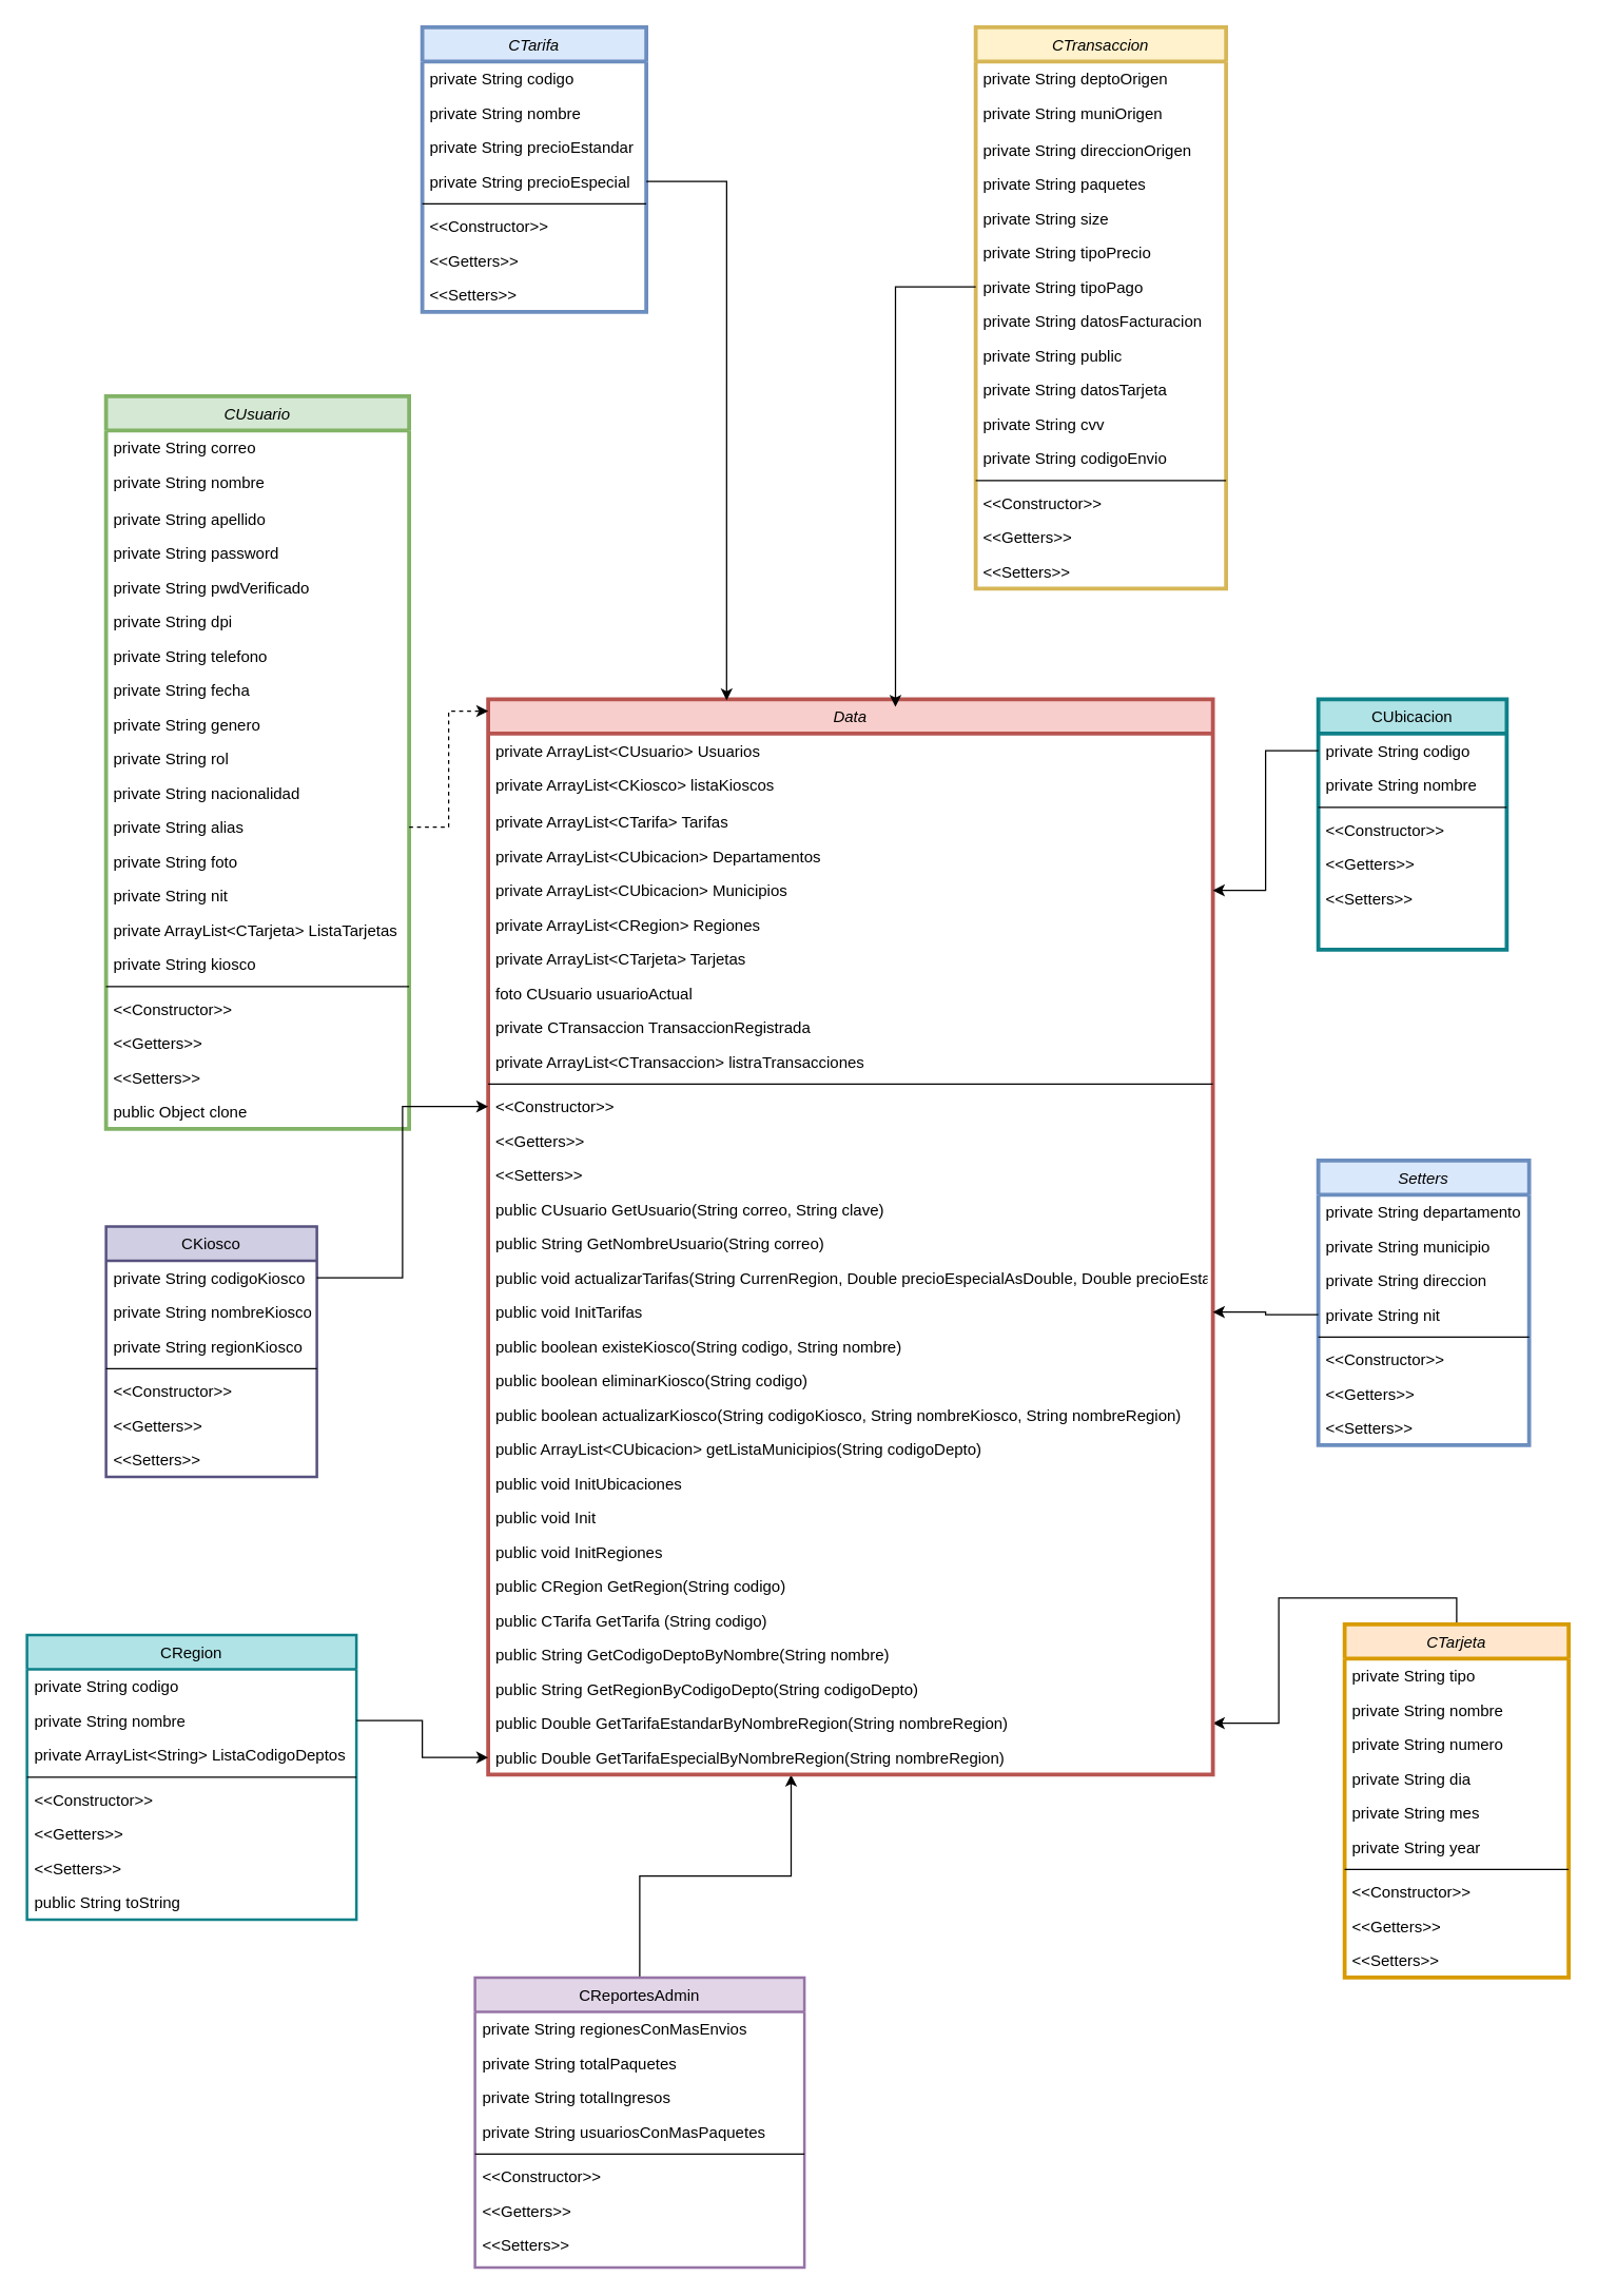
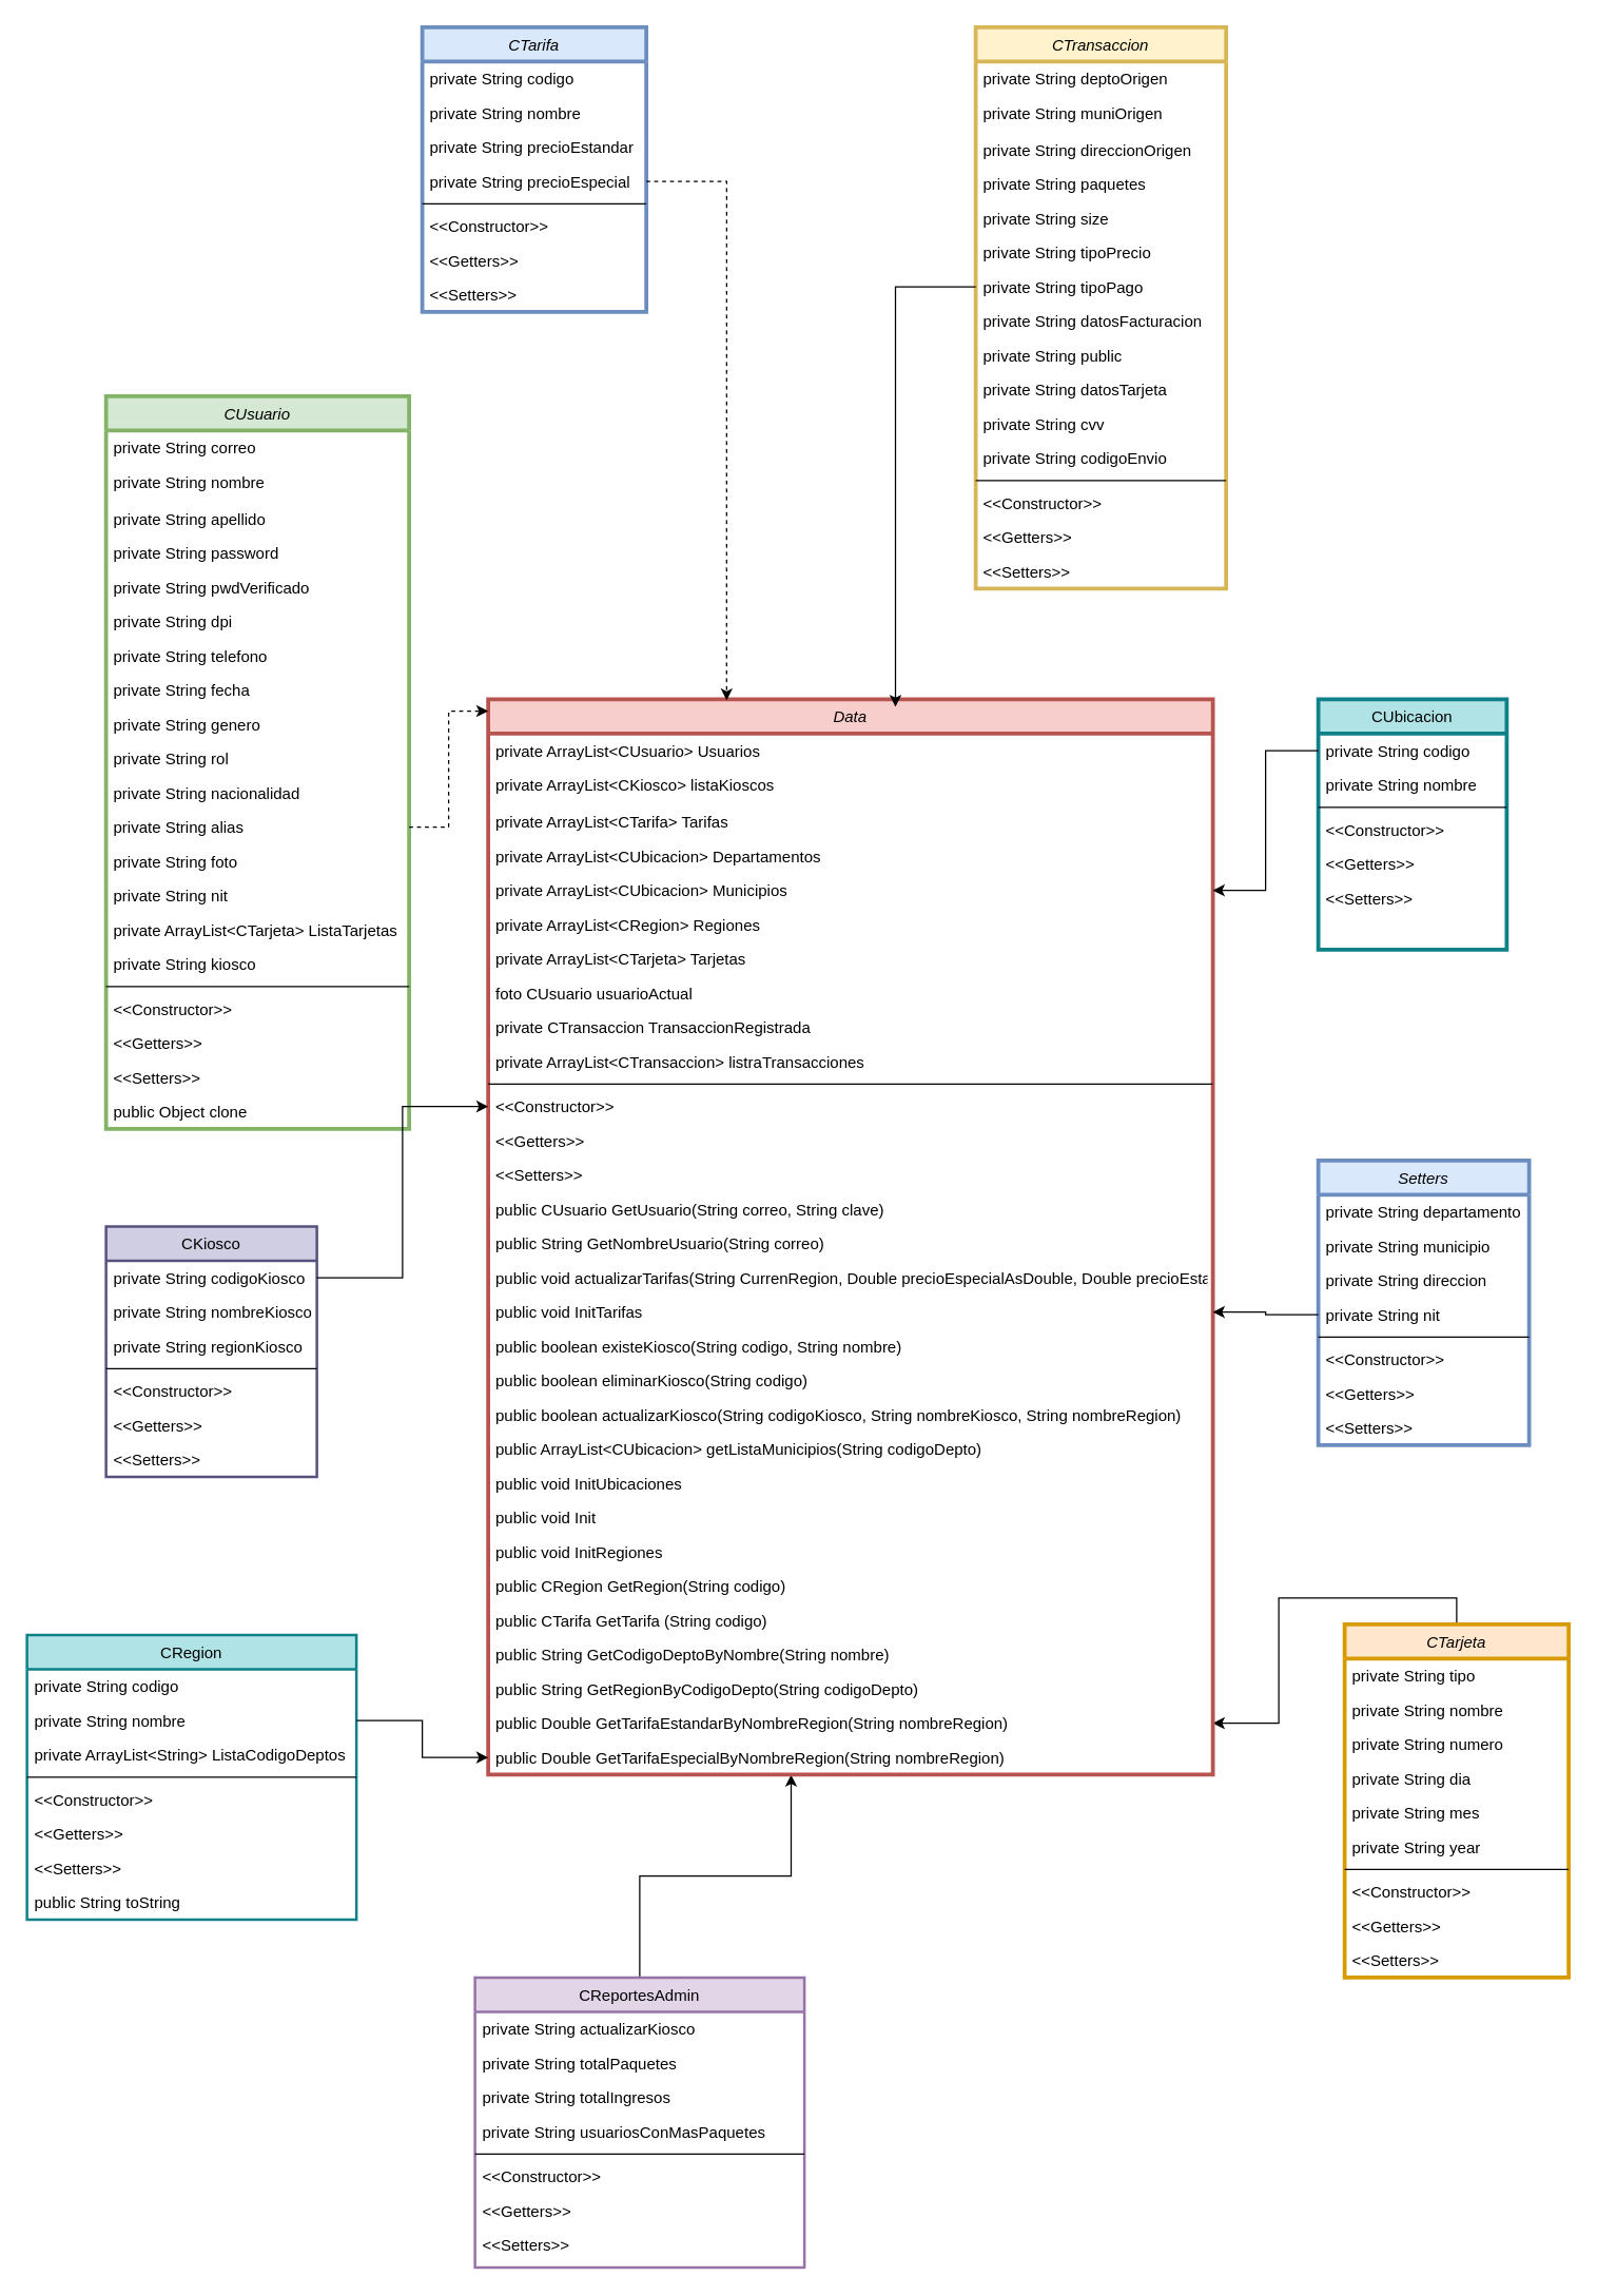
- <mxCell id="137" style="edgeStyle=orthogonalEdgeStyle;rounded=0;orthogonalLoop=1;jettySize=auto;html=1;exitX=1;exitY=0.5;exitDx=0;exitDy=0;entryX=0.329;entryY=0.001;entryDx=0;entryDy=0;entryPerimeter=0;" edge="1" parent="1" source="42" target="105"><mxGeometry relative="1" as="geometry" /></mxCell>
+ <mxCell id="137" style="edgeStyle=orthogonalEdgeStyle;rounded=0;orthogonalLoop=1;jettySize=auto;html=1;exitX=1;exitY=0.5;exitDx=0;exitDy=0;entryX=0.329;entryY=0.001;entryDx=0;entryDy=0;entryPerimeter=0;dashed=1;" edge="1" parent="1" source="42" target="105"><mxGeometry relative="1" as="geometry" /></mxCell>
- <mxCell id="30" value="private String regionesConMasEnvios" style="text;align=left;verticalAlign=top;spacingLeft=4;spacingRight=4;overflow=hidden;rotatable=0;points=[[0,0.5],[1,0.5]];portConstraint=eastwest;" vertex="1" parent="29"><mxGeometry y="26" width="250" height="26" as="geometry" /></mxCell>
+ <mxCell id="30" value="private String actualizarKiosco" style="text;align=left;verticalAlign=top;spacingLeft=4;spacingRight=4;overflow=hidden;rotatable=0;points=[[0,0.5],[1,0.5]];portConstraint=eastwest;" vertex="1" parent="29"><mxGeometry y="26" width="250" height="26" as="geometry" /></mxCell>
